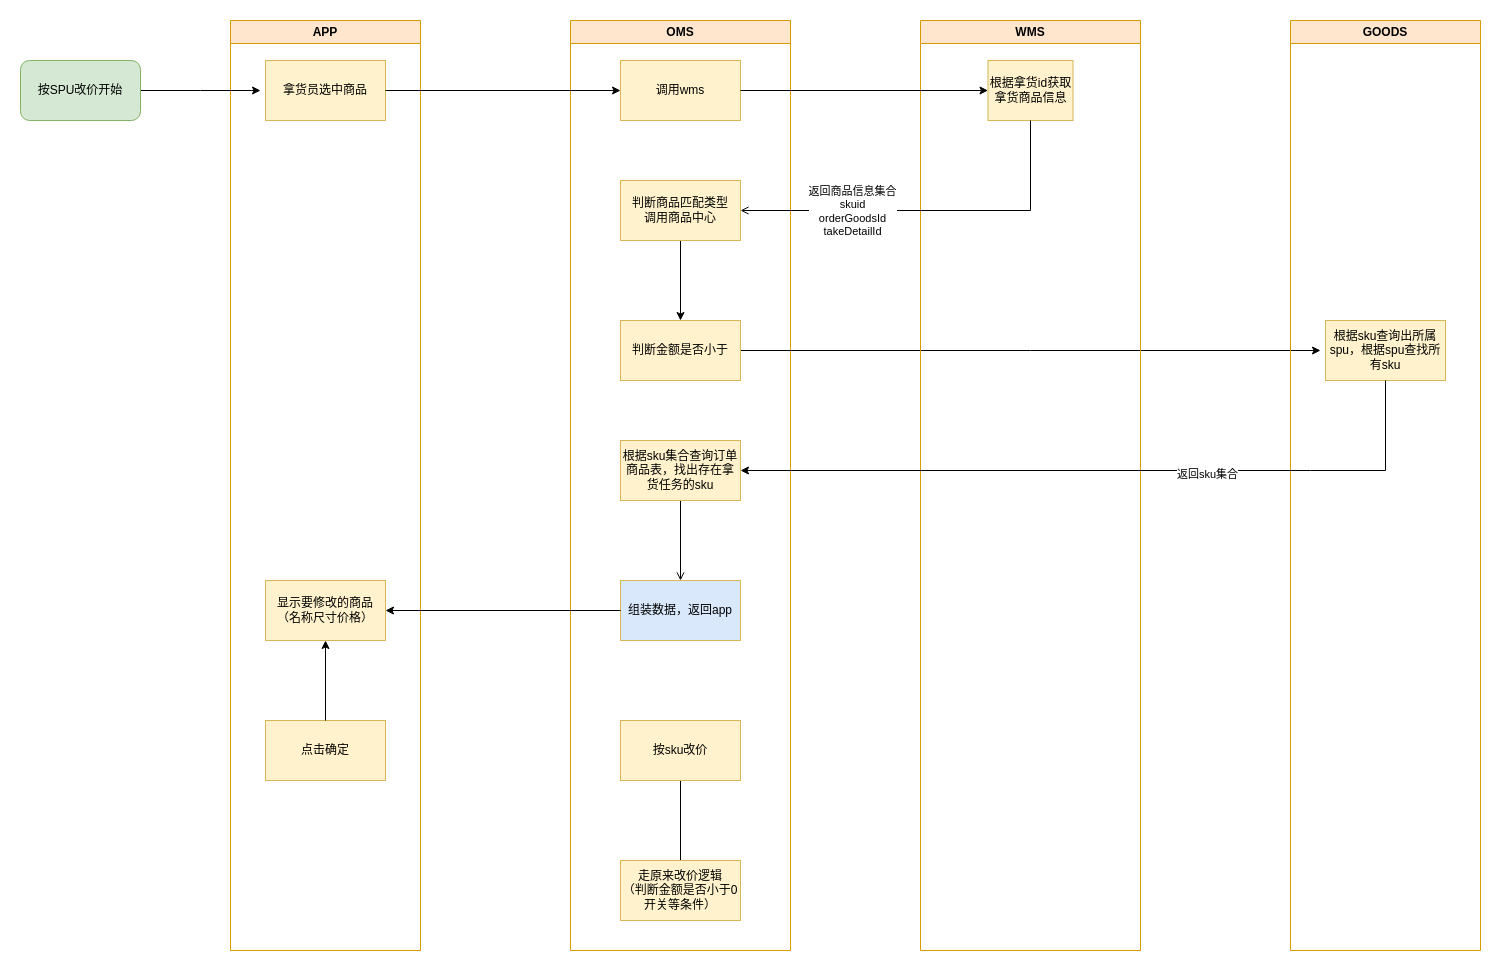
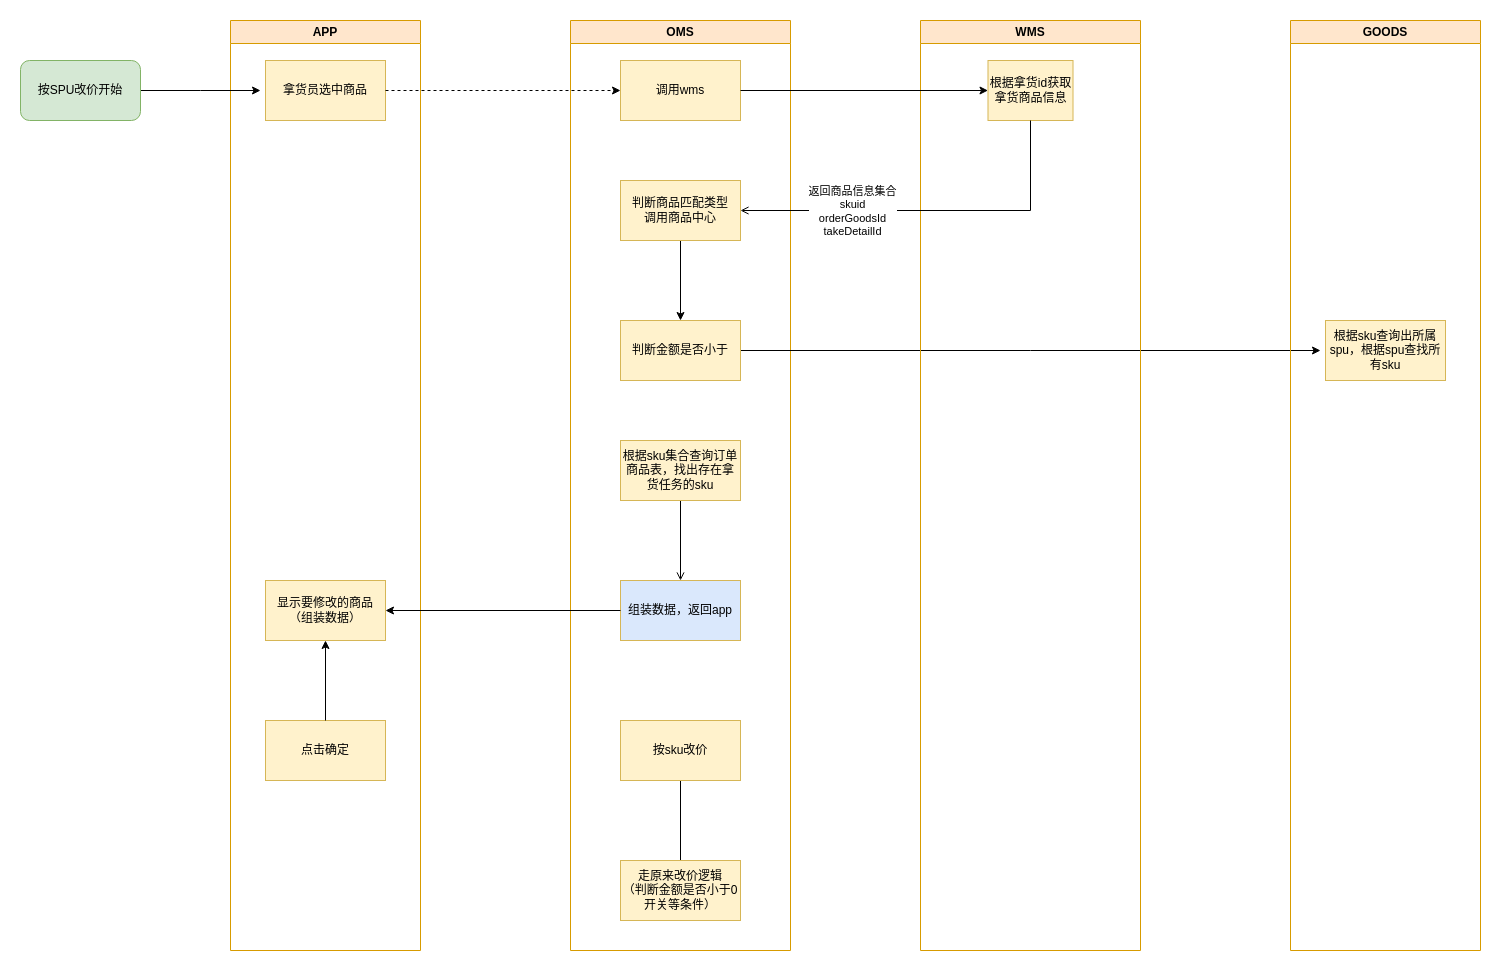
- <mxCell id="22" value="" style="edgeStyle=orthogonalEdgeStyle;rounded=0;orthogonalLoop=1;jettySize=auto;html=1;" edge="1" parent="1" source="3" target="7"><mxGeometry relative="1" as="geometry" /></mxCell>
+ <mxCell id="22" value="" style="edgeStyle=orthogonalEdgeStyle;rounded=0;orthogonalLoop=1;jettySize=auto;html=1;dashed=1;" edge="1" parent="1" source="3" target="7"><mxGeometry relative="1" as="geometry" /></mxCell>
- <mxCell id="28" value="" style="edgeStyle=orthogonalEdgeStyle;rounded=0;orthogonalLoop=1;jettySize=auto;html=1;" edge="1" parent="1" source="19" target="13"><mxGeometry relative="1" as="geometry"><Array as="points"><mxPoint x="1385" y="470" /><mxPoint x="1310" y="470" /></Array></mxGeometry></mxCell>
- <mxCell id="29" value="返回sku集合" style="edgeLabel;html=1;align=center;verticalAlign=middle;resizable=0;points=[];" vertex="1" connectable="0" parent="28"><mxGeometry x="-0.267" y="3" relative="1" as="geometry"><mxPoint as="offset" /></mxGeometry></mxCell>
- <mxCell id="4" value="显示要修改的商品（名称尺寸价格）" style="whiteSpace=wrap;html=1;fillColor=#fff2cc;strokeColor=#d6b656;" vertex="1" parent="2"><mxGeometry x="35" y="560" width="120" height="60" as="geometry" /></mxCell>
+ <mxCell id="4" value="显示要修改的商品（组装数据）" style="whiteSpace=wrap;html=1;fillColor=#fff2cc;strokeColor=#d6b656;" vertex="1" parent="2"><mxGeometry x="35" y="560" width="120" height="60" as="geometry" /></mxCell>
